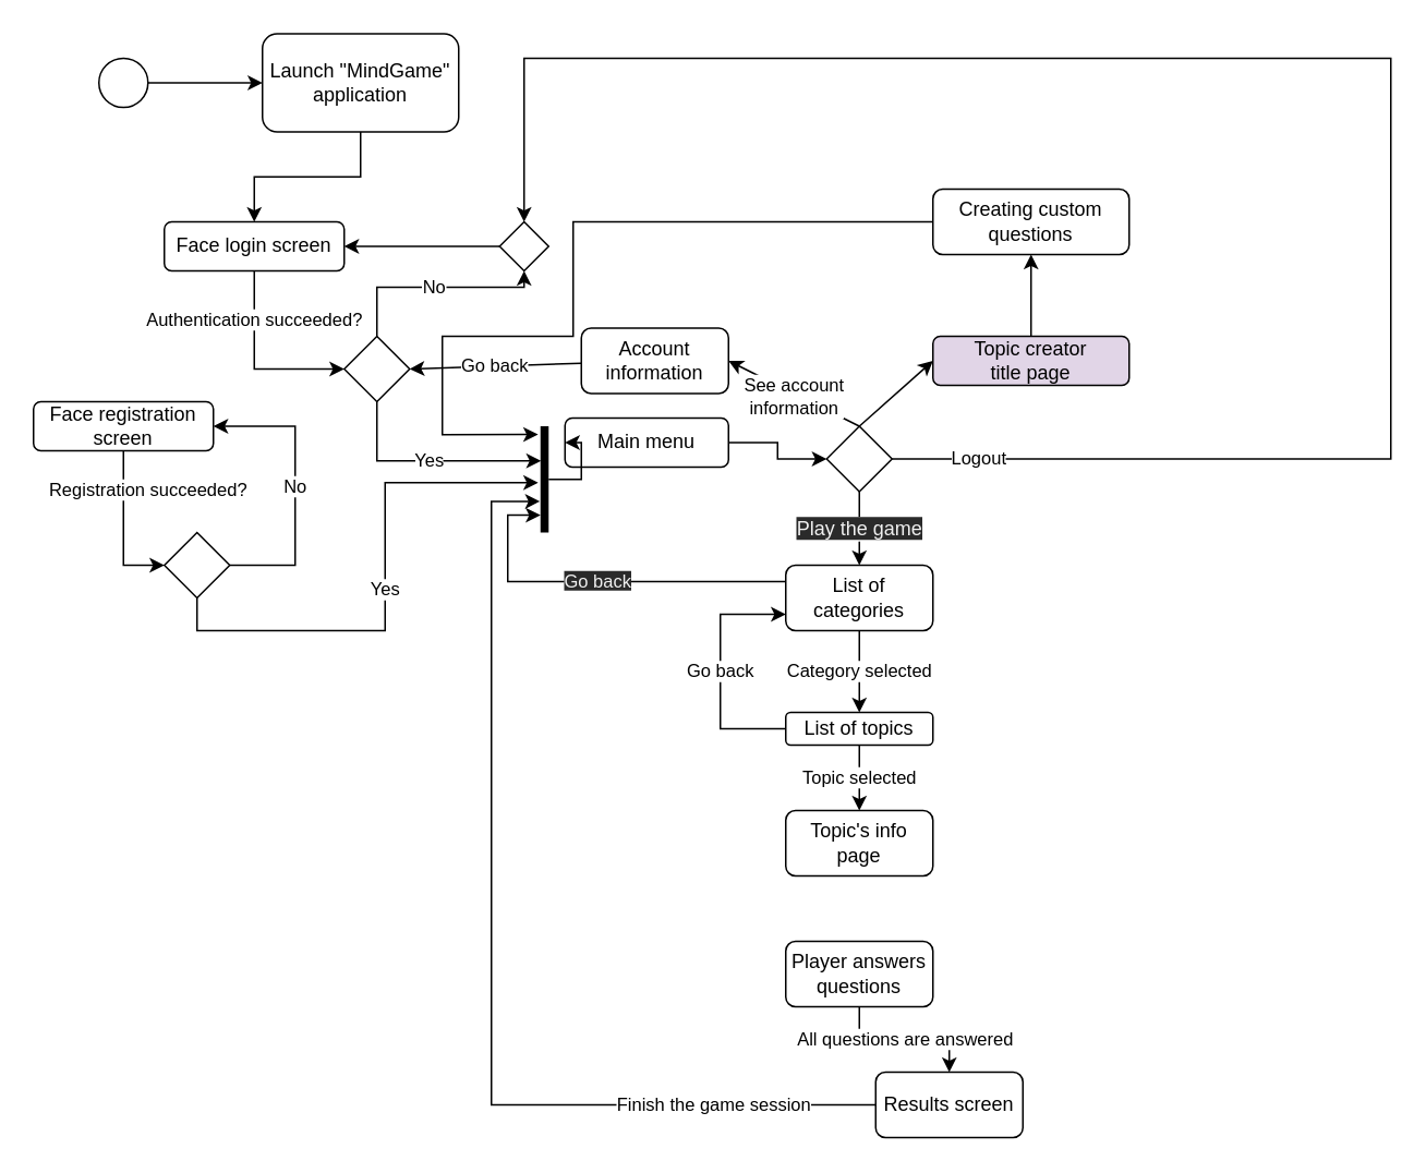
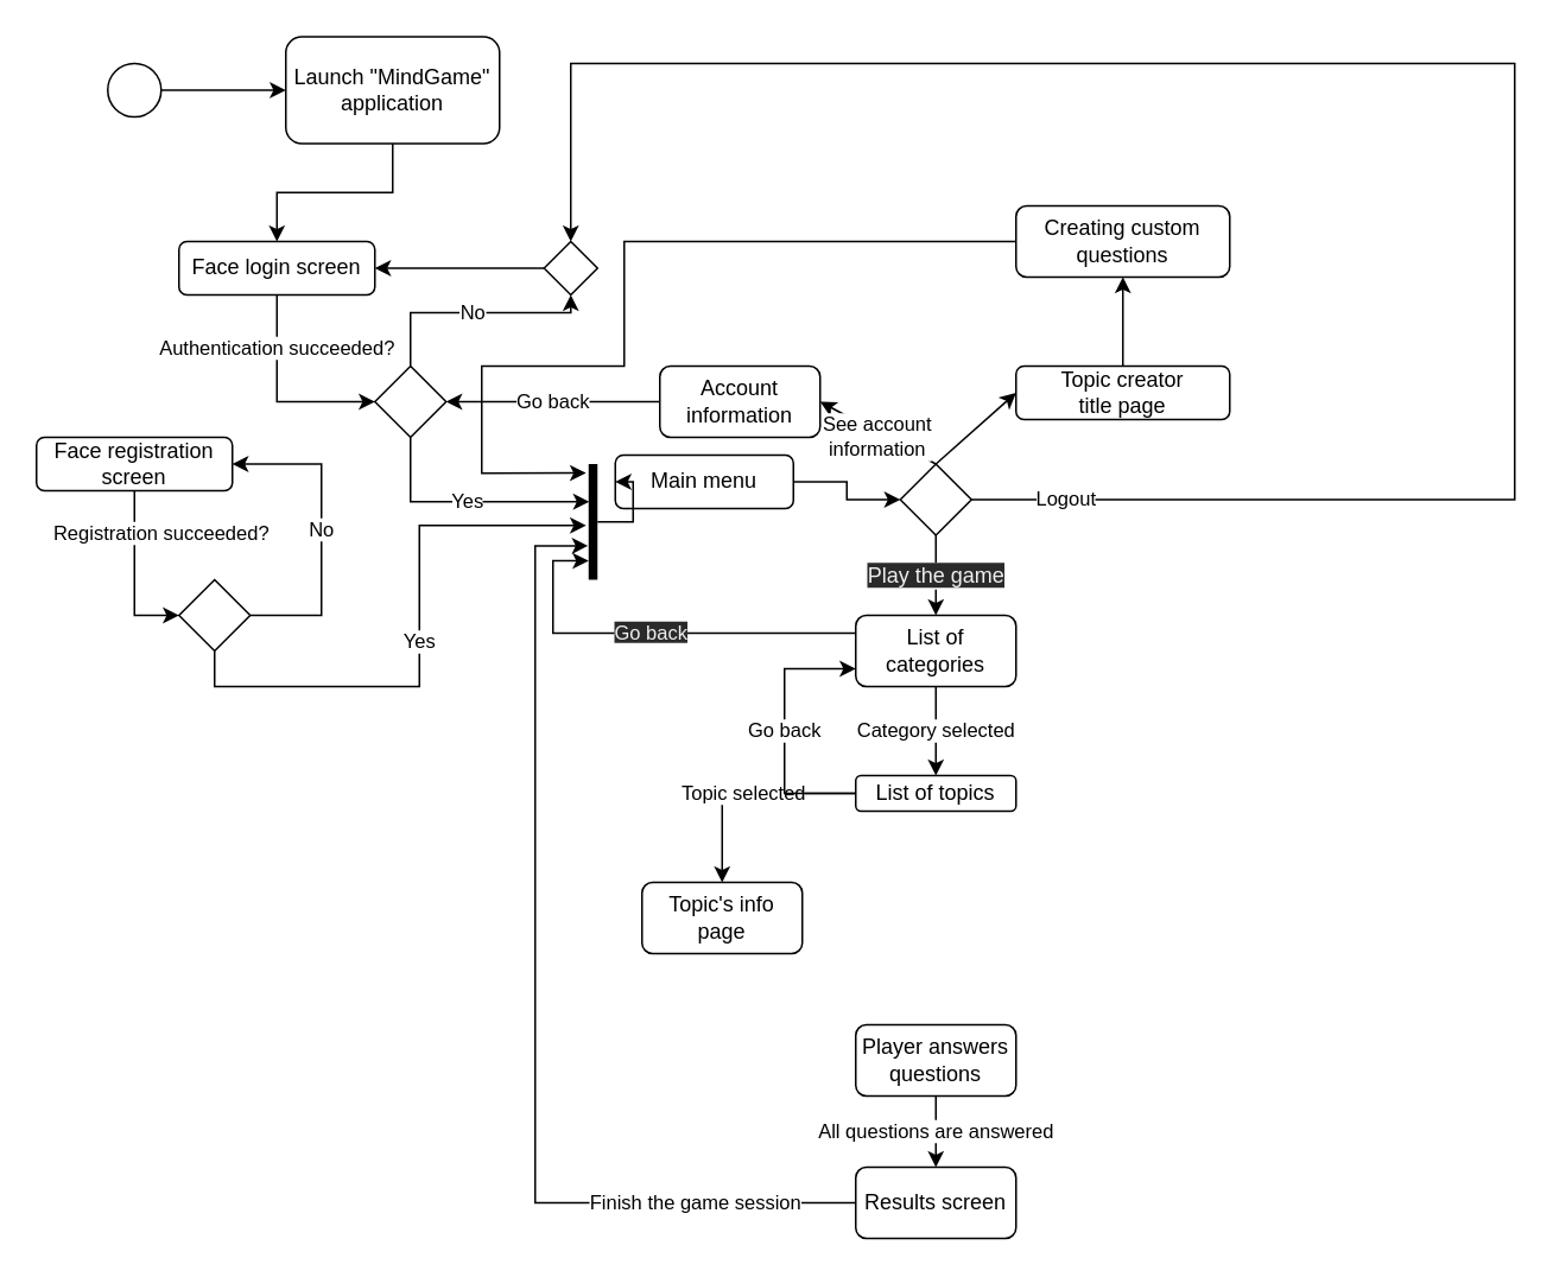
- <mxCell id="35" value="Account information" style="rounded=1;whiteSpace=wrap;html=1;" parent="1" vertex="1"><mxGeometry x="355" y="200" width="90" height="40" as="geometry" /></mxCell>
+ <mxCell id="35" value="Account information" style="rounded=1;whiteSpace=wrap;html=1;" parent="1" vertex="1"><mxGeometry x="370" y="205" width="90" height="40" as="geometry" /></mxCell>
- <mxCell id="37" value="Topic creator &lt;br&gt;title page" style="rounded=1;whiteSpace=wrap;html=1;fillColor=#e1d5e7;" parent="1" vertex="1"><mxGeometry x="570" y="205" width="120" height="30" as="geometry" /></mxCell>
+ <mxCell id="37" value="Topic creator &lt;br&gt;title page" style="rounded=1;whiteSpace=wrap;html=1;" parent="1" vertex="1"><mxGeometry x="570" y="205" width="120" height="30" as="geometry" /></mxCell>
- <mxCell id="27" value="Topic's info page" style="rounded=1;whiteSpace=wrap;html=1;" parent="1" vertex="1"><mxGeometry x="480" y="495" width="90" height="40" as="geometry" /></mxCell>
+ <mxCell id="27" value="Topic's info page" style="rounded=1;whiteSpace=wrap;html=1;" parent="1" vertex="1"><mxGeometry x="360" y="495" width="90" height="40" as="geometry" /></mxCell>
- <mxCell id="31" value="Results screen" style="rounded=1;whiteSpace=wrap;html=1;" parent="1" vertex="1"><mxGeometry x="535" y="655" width="90" height="40" as="geometry" /></mxCell>
+ <mxCell id="31" value="Results screen" style="rounded=1;whiteSpace=wrap;html=1;" parent="1" vertex="1"><mxGeometry x="480" y="655" width="90" height="40" as="geometry" /></mxCell>
